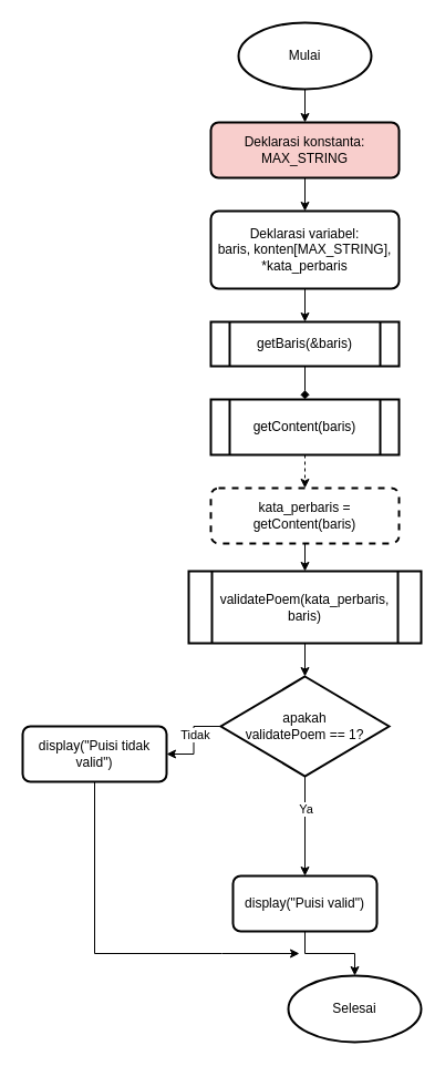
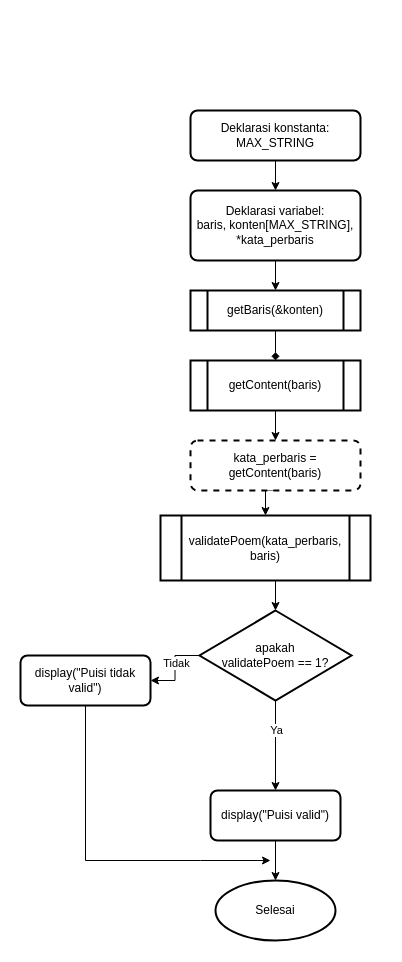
- <mxCell id="3" value="Mulai" style="strokeWidth=2;html=1;shape=mxgraph.flowchart.start_1;whiteSpace=wrap;" parent="1" vertex="1"><mxGeometry x="215" y="20" width="120" height="60" as="geometry" /></mxCell>
- <mxCell id="2" style="edgeStyle=orthogonalEdgeStyle;rounded=0;orthogonalLoop=1;jettySize=auto;html=1;exitX=0.5;exitY=1;exitDx=0;exitDy=0;exitPerimeter=0;" parent="1" source="3" target="5" edge="1"><mxGeometry relative="1" as="geometry" /></mxCell>
- <mxCell id="5" value="Deklarasi konstanta: MAX_STRING" style="rounded=1;whiteSpace=wrap;html=1;absoluteArcSize=1;arcSize=14;strokeWidth=2;fillColor=#f8cecc;" parent="1" vertex="1"><mxGeometry x="190" y="110" width="170" height="50" as="geometry" /></mxCell>
+ <mxCell id="5" value="Deklarasi konstanta: MAX_STRING" style="rounded=1;whiteSpace=wrap;html=1;absoluteArcSize=1;arcSize=14;strokeWidth=2;" parent="1" vertex="1"><mxGeometry x="190" y="110" width="170" height="50" as="geometry" /></mxCell>
- <mxCell id="9" value="getBaris(&amp;amp;baris)" style="shape=process;whiteSpace=wrap;html=1;backgroundOutline=1;strokeWidth=2;" vertex="1" parent="1"><mxGeometry x="190" y="290" width="170" height="40" as="geometry" /></mxCell>
+ <mxCell id="9" value="getBaris(&amp;amp;konten)" style="shape=process;whiteSpace=wrap;html=1;backgroundOutline=1;strokeWidth=2;" vertex="1" parent="1"><mxGeometry x="190" y="290" width="170" height="40" as="geometry" /></mxCell>
- <mxCell id="10" style="edgeStyle=orthogonalEdgeStyle;rounded=0;orthogonalLoop=1;jettySize=auto;html=1;exitX=0.5;exitY=1;exitDx=0;exitDy=0;entryX=0.5;entryY=0;entryDx=0;entryDy=0;dashed=1;" edge="1" parent="1" source="11" target="13"><mxGeometry relative="1" as="geometry" /></mxCell>
+ <mxCell id="10" style="edgeStyle=orthogonalEdgeStyle;rounded=0;orthogonalLoop=1;jettySize=auto;html=1;exitX=0.5;exitY=1;exitDx=0;exitDy=0;entryX=0.5;entryY=0;entryDx=0;entryDy=0;" edge="1" parent="1" source="11" target="13"><mxGeometry relative="1" as="geometry" /></mxCell>
- <mxCell id="15" value="validatePoem(kata_perbaris, baris)" style="shape=process;whiteSpace=wrap;html=1;backgroundOutline=1;strokeWidth=2;" vertex="1" parent="1"><mxGeometry x="170" y="515" width="210" height="65" as="geometry" /></mxCell>
+ <mxCell id="15" value="validatePoem(kata_perbaris, baris)" style="shape=process;whiteSpace=wrap;html=1;backgroundOutline=1;strokeWidth=2;" vertex="1" parent="1"><mxGeometry x="160" y="515" width="210" height="65" as="geometry" /></mxCell>
- <mxCell id="24" value="Selesai" style="strokeWidth=2;html=1;shape=mxgraph.flowchart.start_1;whiteSpace=wrap;" vertex="1" parent="1"><mxGeometry x="260" y="880" width="120" height="60" as="geometry" /></mxCell>
+ <mxCell id="24" value="Selesai" style="strokeWidth=2;html=1;shape=mxgraph.flowchart.start_1;whiteSpace=wrap;" vertex="1" parent="1"><mxGeometry x="215" y="880" width="120" height="60" as="geometry" /></mxCell>
